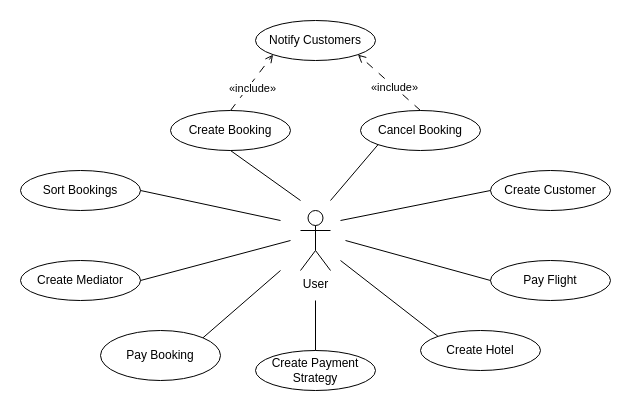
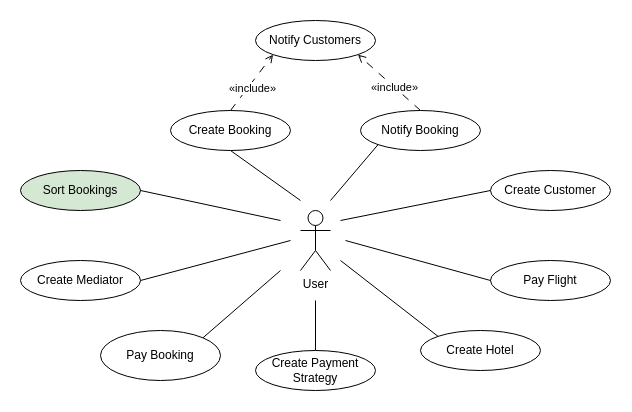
- <mxCell id="6" value="Cancel Booking" style="ellipse;whiteSpace=wrap;html=1;" vertex="1" parent="1"><mxGeometry x="360" y="110" width="120" height="40" as="geometry" /></mxCell>
+ <mxCell id="6" value="Notify Booking" style="ellipse;whiteSpace=wrap;html=1;" vertex="1" parent="1"><mxGeometry x="360" y="110" width="120" height="40" as="geometry" /></mxCell>
- <mxCell id="13" value="Sort Bookings" style="ellipse;whiteSpace=wrap;html=1;" vertex="1" parent="1"><mxGeometry x="20" y="170" width="120" height="40" as="geometry" /></mxCell>
+ <mxCell id="13" value="Sort Bookings" style="ellipse;whiteSpace=wrap;html=1;fillColor=#d5e8d4;" vertex="1" parent="1"><mxGeometry x="20" y="170" width="120" height="40" as="geometry" /></mxCell>
